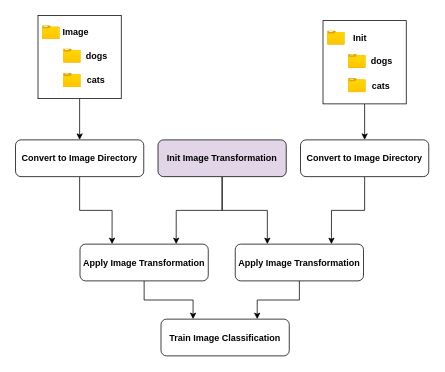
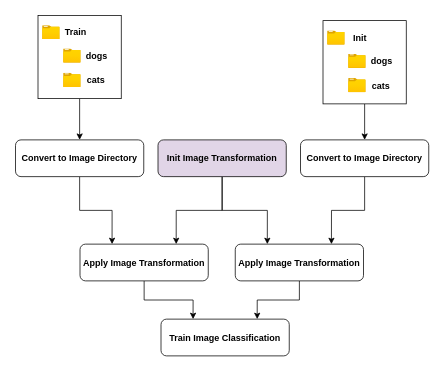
- <mxCell id="17" value="&lt;b&gt;Image&lt;/b&gt;" style="text;html=1;align=center;verticalAlign=middle;resizable=0;points=[];autosize=1;strokeColor=none;fillColor=none;" vertex="1" parent="1"><mxGeometry x="76.41" y="30" width="47" height="26" as="geometry" /></mxCell>
+ <mxCell id="17" value="&lt;b&gt;Train&lt;/b&gt;" style="text;html=1;align=center;verticalAlign=middle;resizable=0;points=[];autosize=1;strokeColor=none;fillColor=none;" vertex="1" parent="1"><mxGeometry x="76.41" y="30" width="47" height="26" as="geometry" /></mxCell>
